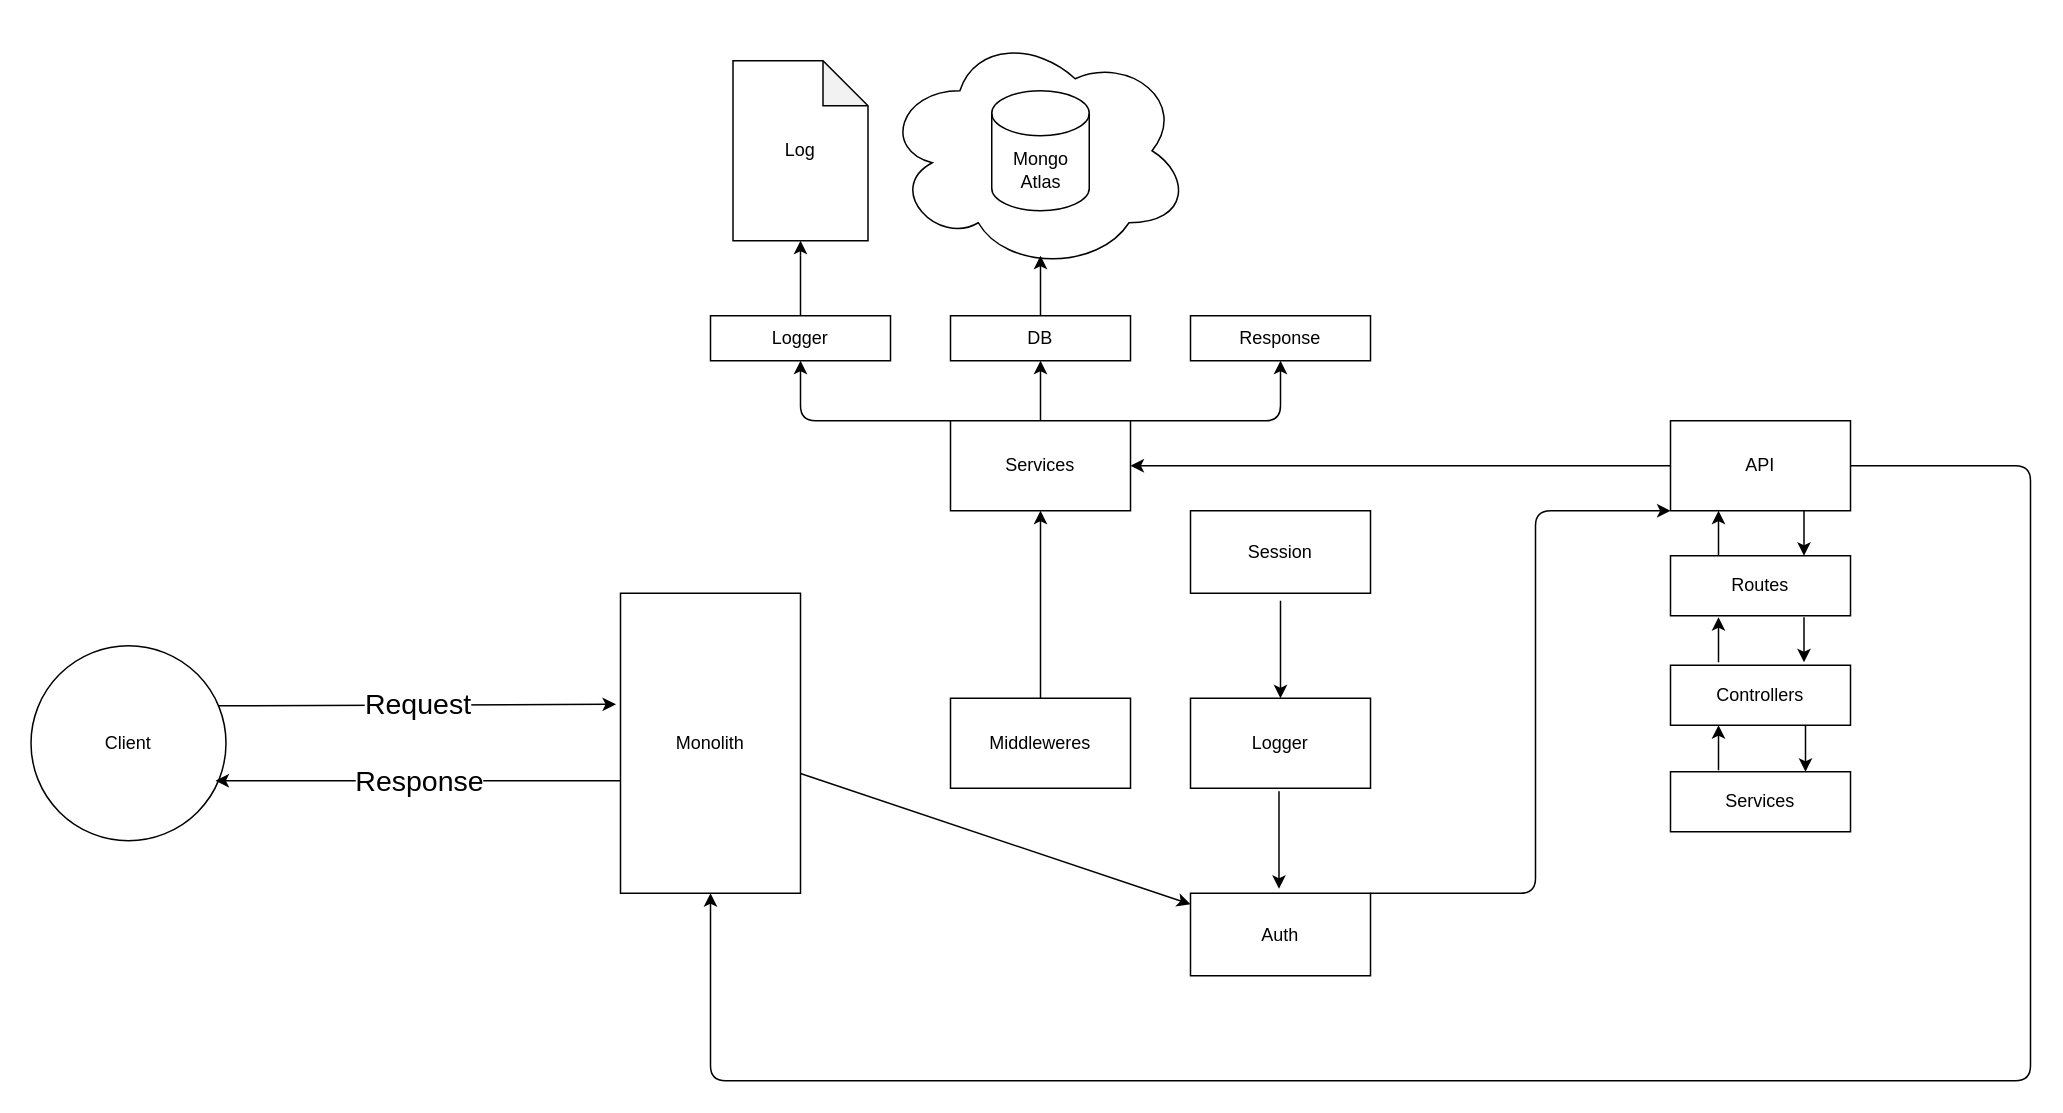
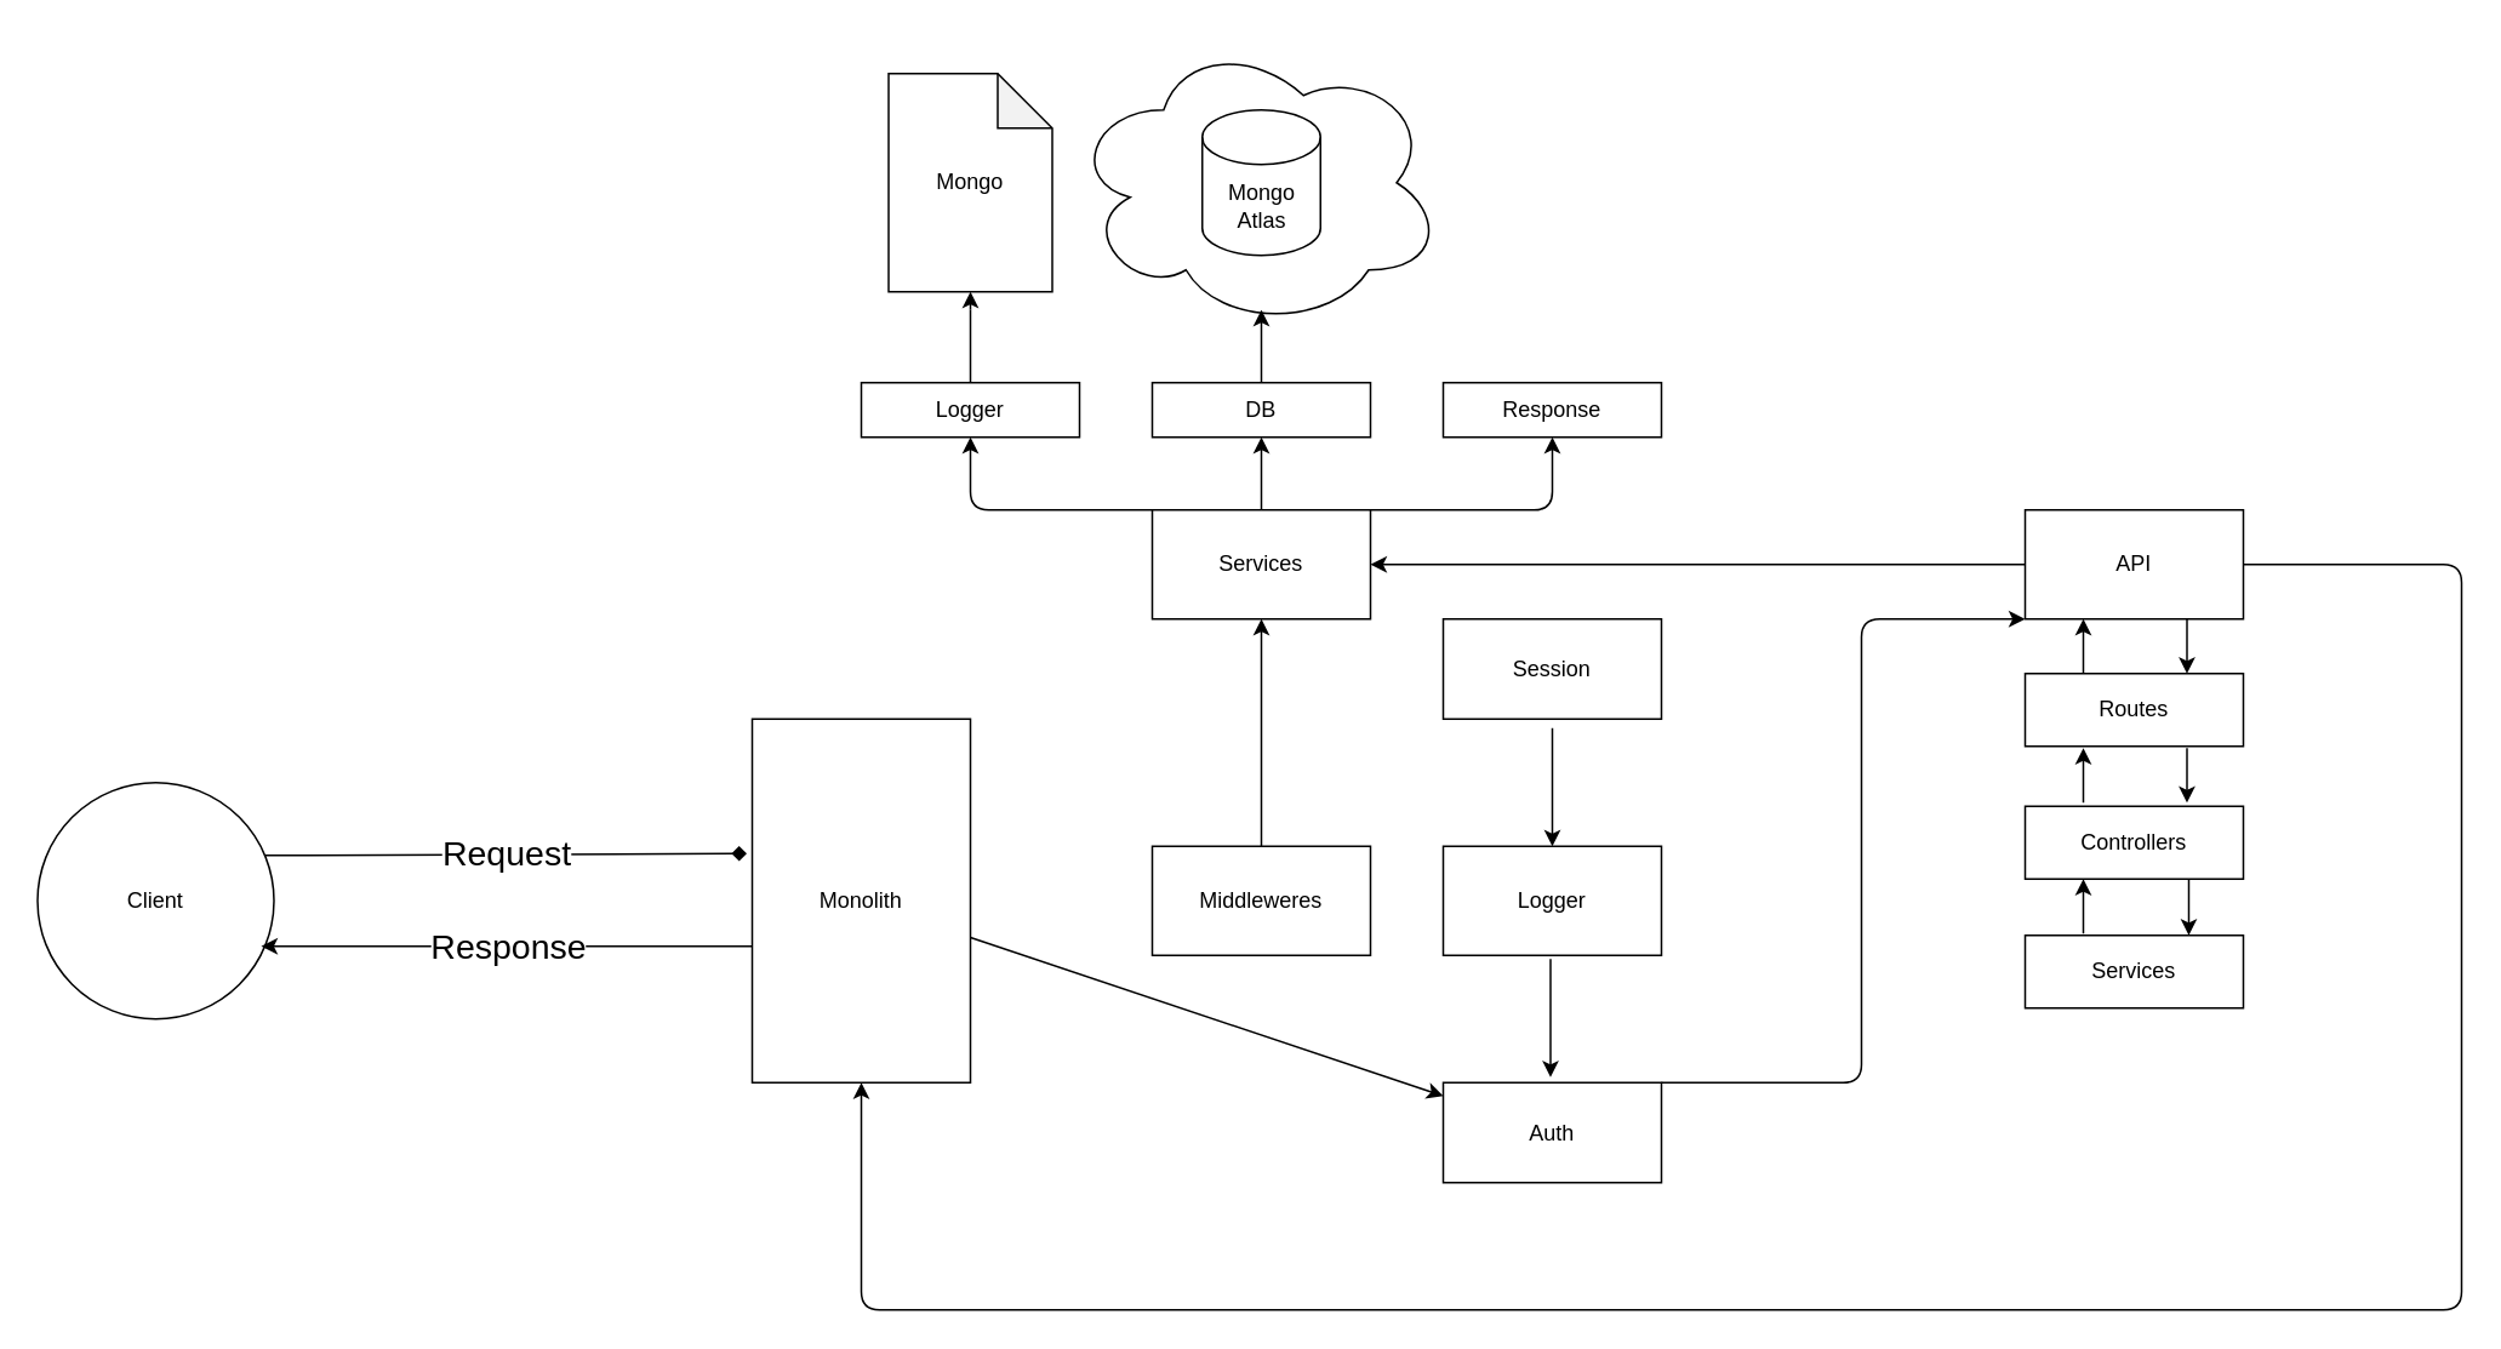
- <mxCell id="37" value="Log" style="shape=note;whiteSpace=wrap;html=1;backgroundOutline=1;darkOpacity=0.05;" vertex="1" parent="1"><mxGeometry x="488" y="40" width="90" height="120" as="geometry" /></mxCell>
+ <mxCell id="37" value="Mongo" style="shape=note;whiteSpace=wrap;html=1;backgroundOutline=1;darkOpacity=0.05;" vertex="1" parent="1"><mxGeometry x="488" y="40" width="90" height="120" as="geometry" /></mxCell>
- <mxCell id="38" value="" style="endArrow=classic;html=1;exitX=0.962;exitY=0.308;exitDx=0;exitDy=0;exitPerimeter=0;entryX=-0.025;entryY=0.37;entryDx=0;entryDy=0;entryPerimeter=0;" edge="1" parent="1" source="3" target="5"><mxGeometry relative="1" as="geometry"><mxPoint x="203" y="443" as="sourcePoint" /><mxPoint x="303" y="443" as="targetPoint" /></mxGeometry></mxCell>
+ <mxCell id="38" value="" style="endArrow=diamond;html=1;exitX=0.962;exitY=0.308;exitDx=0;exitDy=0;exitPerimeter=0;entryX=-0.025;entryY=0.37;entryDx=0;entryDy=0;entryPerimeter=0;" edge="1" parent="1" source="3" target="5"><mxGeometry relative="1" as="geometry"><mxPoint x="203" y="443" as="sourcePoint" /><mxPoint x="303" y="443" as="targetPoint" /></mxGeometry></mxCell>
